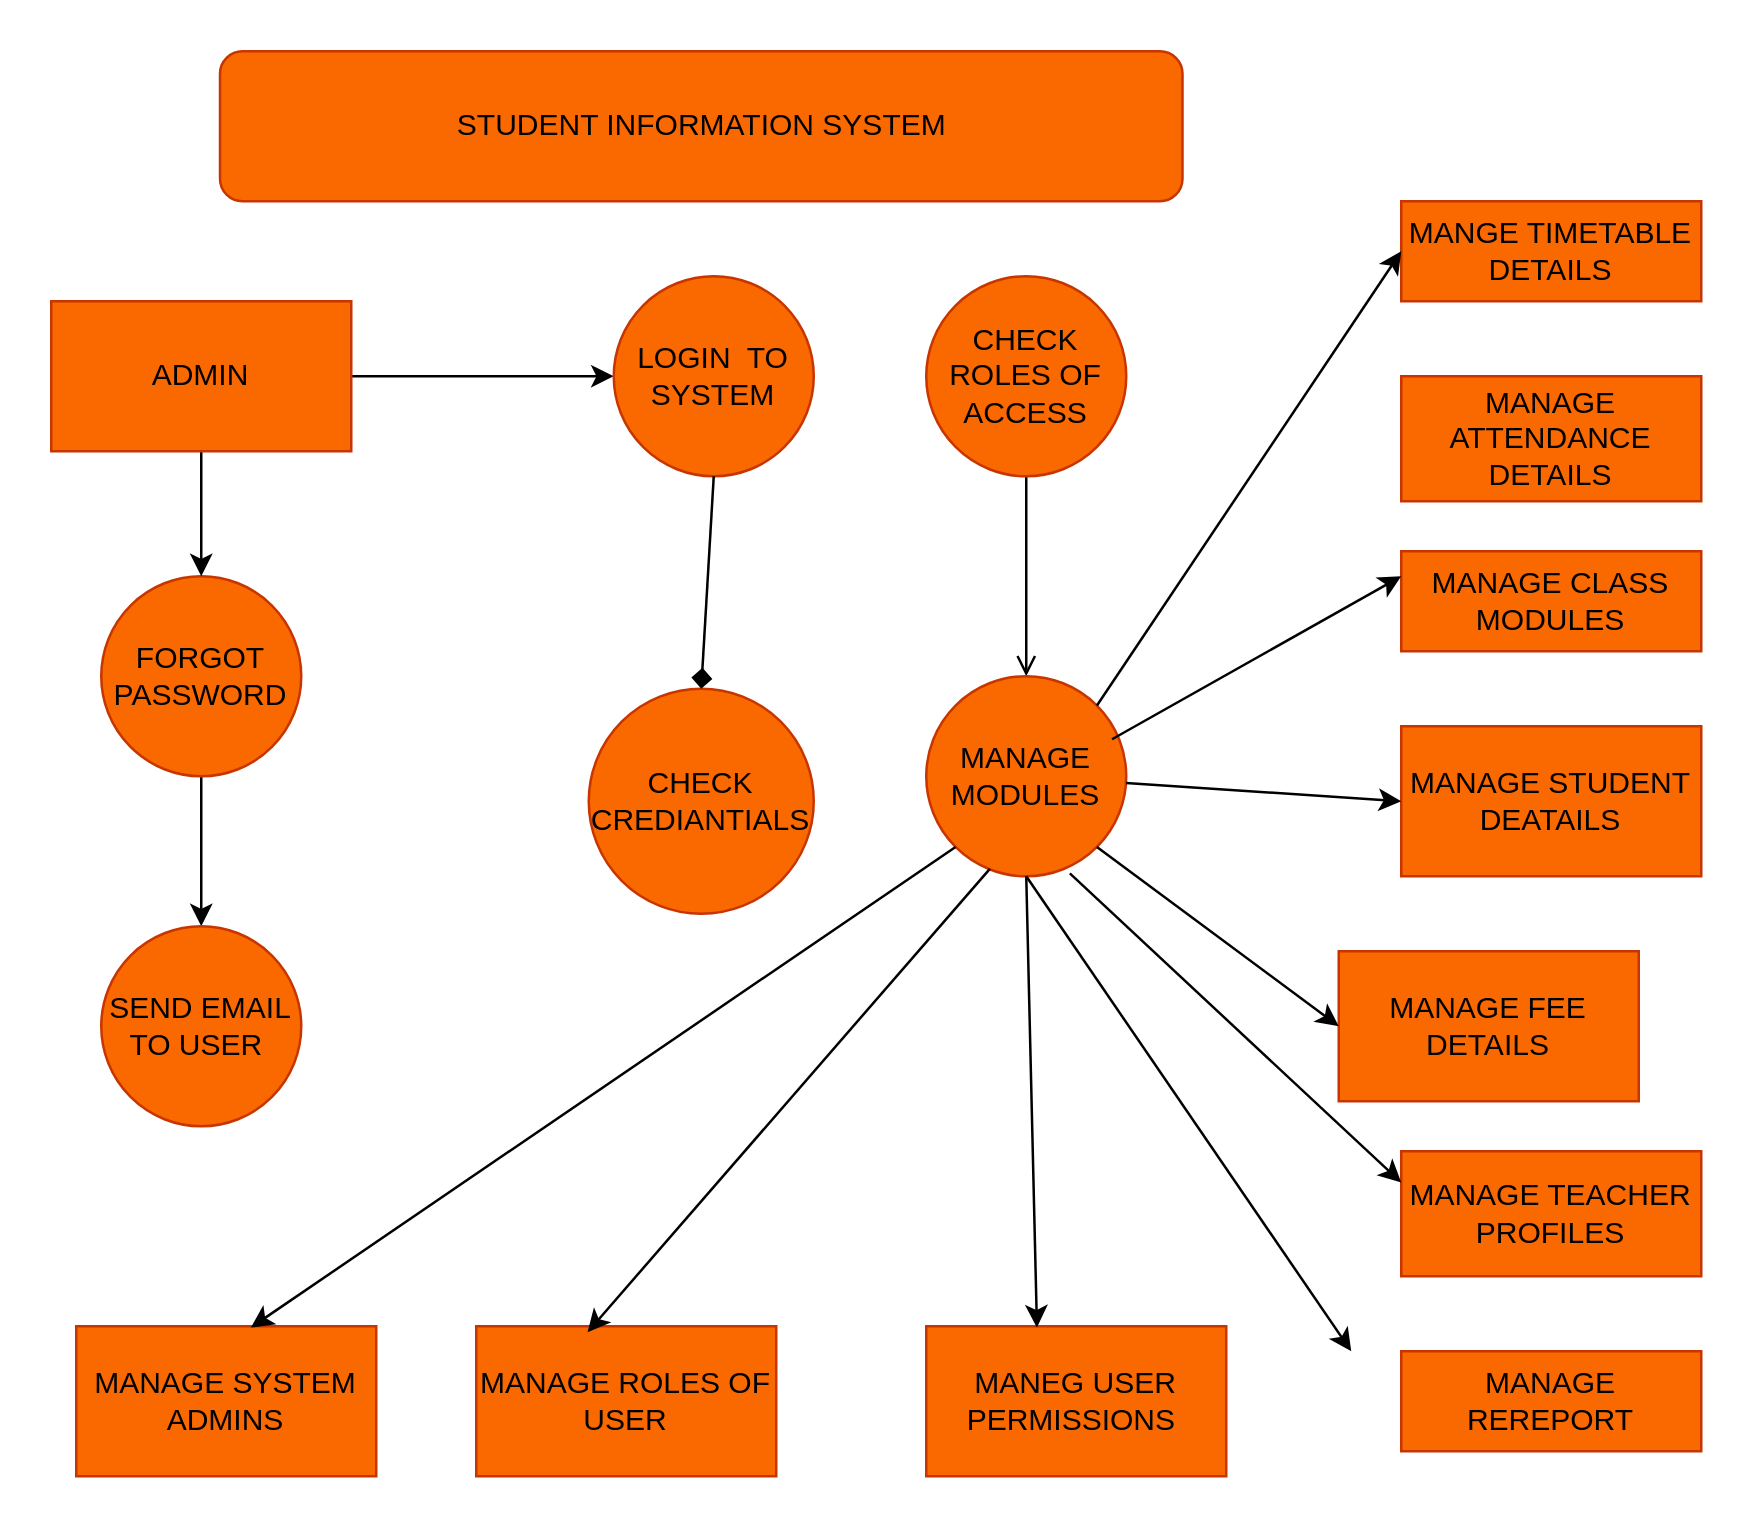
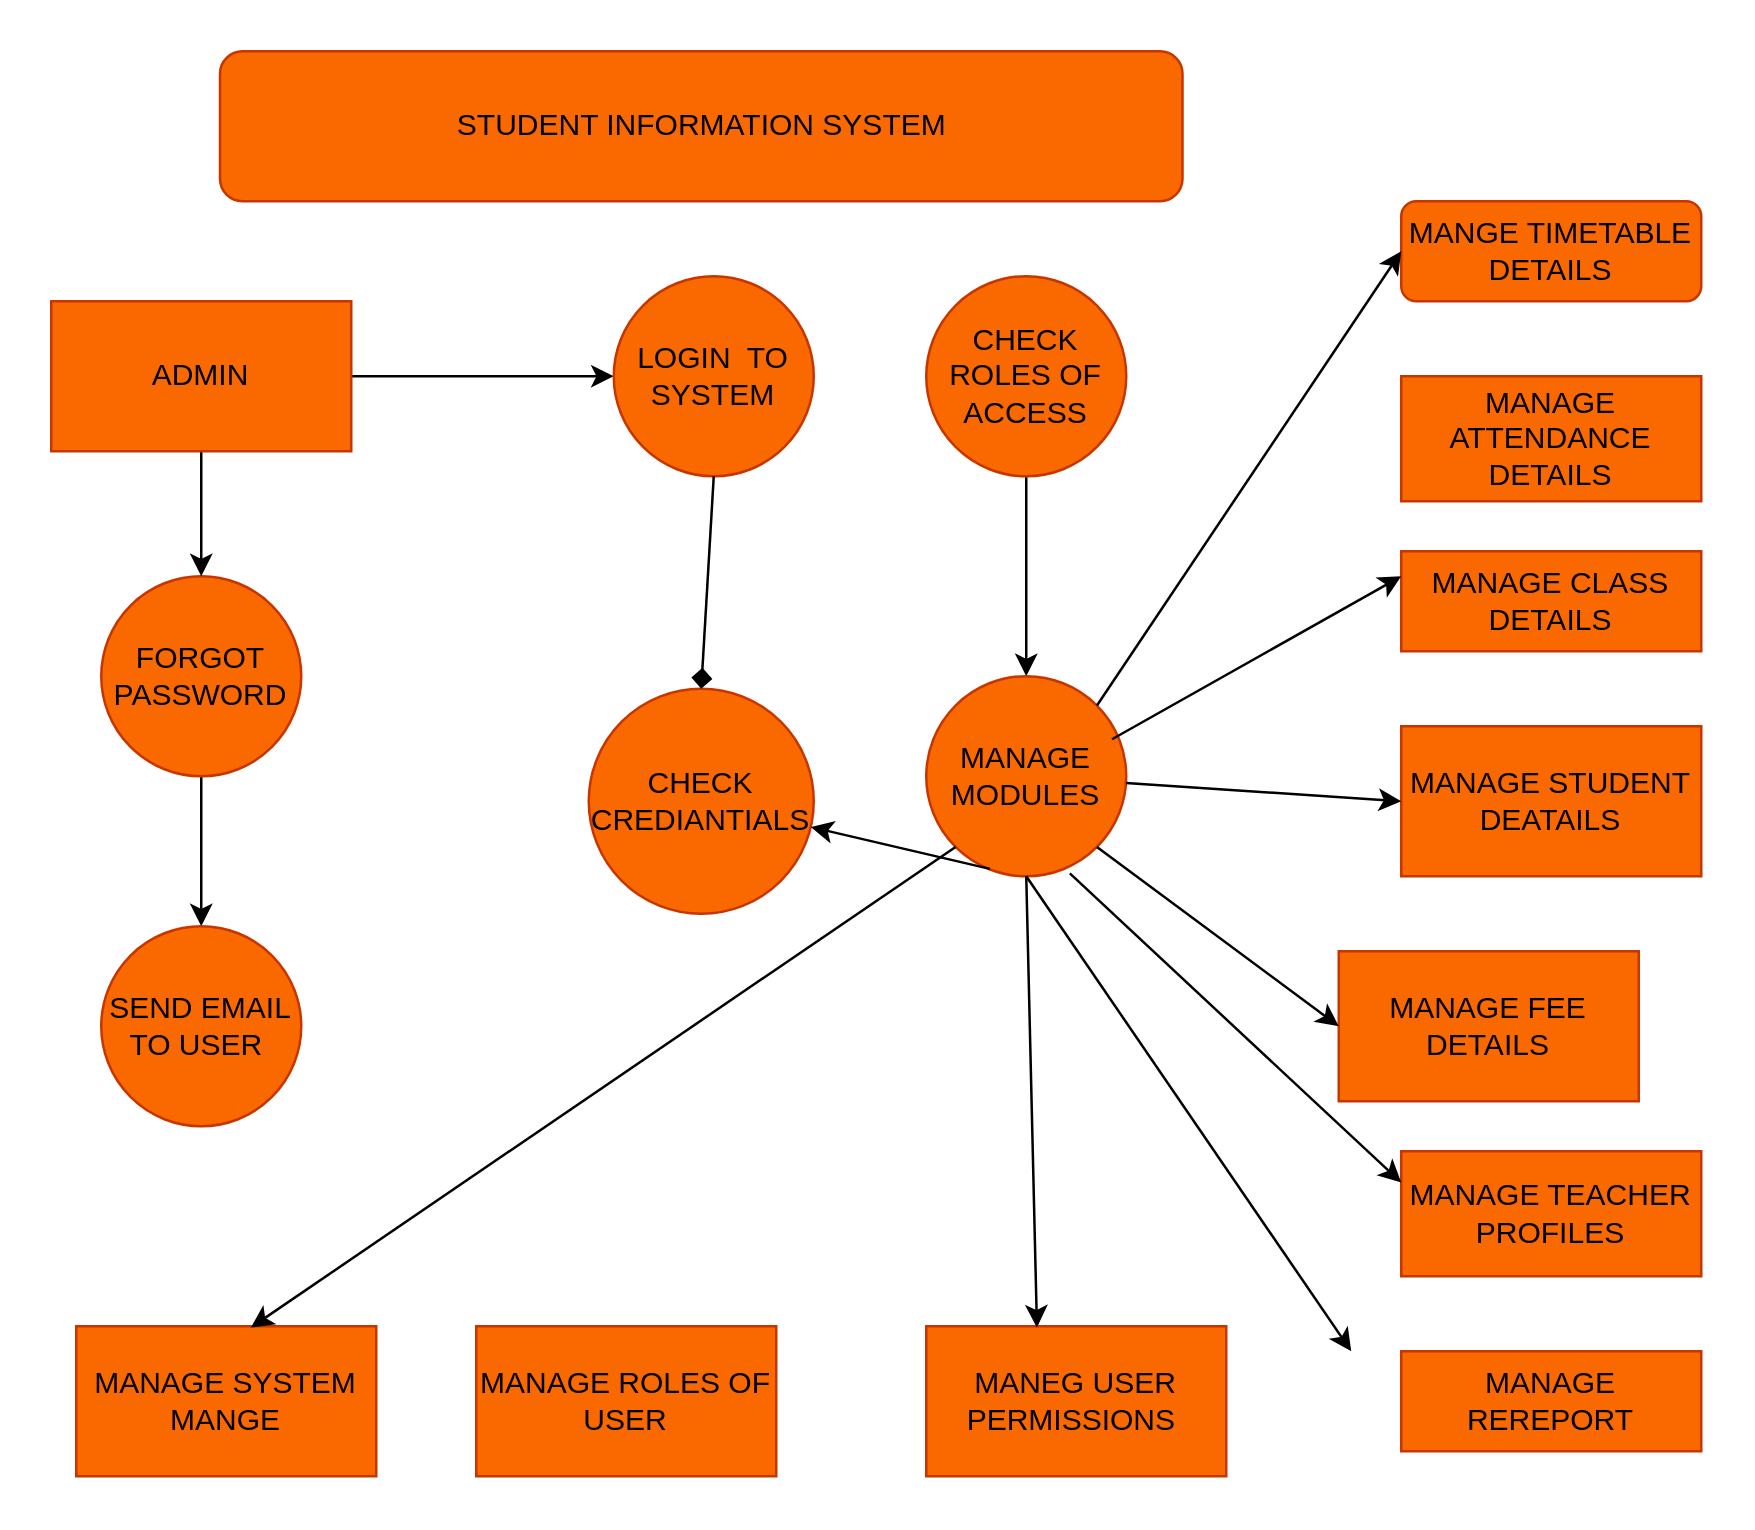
- <mxCell id="14" value="MANGE TIMETABLE DETAILS" style="rounded=0;whiteSpace=wrap;html=1;fillColor=#fa6800;fontColor=#000000;strokeColor=#C73500;" vertex="1" parent="1"><mxGeometry x="560" y="80" width="120" height="40" as="geometry" /></mxCell>
+ <mxCell id="14" value="MANGE TIMETABLE DETAILS" style="whiteSpace=wrap;html=1;fillColor=#fa6800;fontColor=#000000;strokeColor=#C73500;rounded=1;" vertex="1" parent="1"><mxGeometry x="560" y="80" width="120" height="40" as="geometry" /></mxCell>
- <mxCell id="15" value="MANAGE CLASS MODULES" style="rounded=0;whiteSpace=wrap;html=1;fillColor=#fa6800;fontColor=#000000;strokeColor=#C73500;" vertex="1" parent="1"><mxGeometry x="560" y="220" width="120" height="40" as="geometry" /></mxCell>
+ <mxCell id="15" value="MANAGE CLASS DETAILS" style="rounded=0;whiteSpace=wrap;html=1;fillColor=#fa6800;fontColor=#000000;strokeColor=#C73500;" vertex="1" parent="1"><mxGeometry x="560" y="220" width="120" height="40" as="geometry" /></mxCell>
- <mxCell id="10" style="edgeStyle=orthogonalEdgeStyle;rounded=0;orthogonalLoop=1;jettySize=auto;html=1;entryX=0.5;entryY=0;entryDx=0;entryDy=0;endArrow=open;" edge="1" parent="1" source="11" target="12"><mxGeometry relative="1" as="geometry" /></mxCell>
+ <mxCell id="10" style="edgeStyle=orthogonalEdgeStyle;rounded=0;orthogonalLoop=1;jettySize=auto;html=1;entryX=0.5;entryY=0;entryDx=0;entryDy=0;" edge="1" parent="1" source="11" target="12"><mxGeometry relative="1" as="geometry" /></mxCell>
- <mxCell id="25" value="" style="endArrow=classic;html=1;rounded=0;exitX=0.318;exitY=0.963;exitDx=0;exitDy=0;exitPerimeter=0;entryX=0.371;entryY=0.04;entryDx=0;entryDy=0;entryPerimeter=0;" edge="1" parent="1" source="12" target="22"><mxGeometry width="50" height="50" relative="1" as="geometry"><mxPoint x="300" y="420" as="sourcePoint" /><mxPoint x="350" y="370" as="targetPoint" /></mxGeometry></mxCell>
+ <mxCell id="25" value="" style="endArrow=classic;html=1;rounded=0;exitX=0.318;exitY=0.963;exitDx=0;exitDy=0;exitPerimeter=0;" edge="1" parent="1" source="12" target="9"><mxGeometry width="50" height="50" relative="1" as="geometry"><mxPoint x="300" y="420" as="sourcePoint" /><mxPoint x="350" y="370" as="targetPoint" /></mxGeometry></mxCell>
- <mxCell id="21" value="MANAGE SYSTEM ADMINS" style="rounded=0;whiteSpace=wrap;html=1;fillColor=#fa6800;fontColor=#000000;strokeColor=#C73500;" vertex="1" parent="1"><mxGeometry x="30" y="530" width="120" height="60" as="geometry" /></mxCell>
+ <mxCell id="21" value="MANAGE SYSTEM MANGE" style="rounded=0;whiteSpace=wrap;html=1;fillColor=#fa6800;fontColor=#000000;strokeColor=#C73500;" vertex="1" parent="1"><mxGeometry x="30" y="530" width="120" height="60" as="geometry" /></mxCell>
